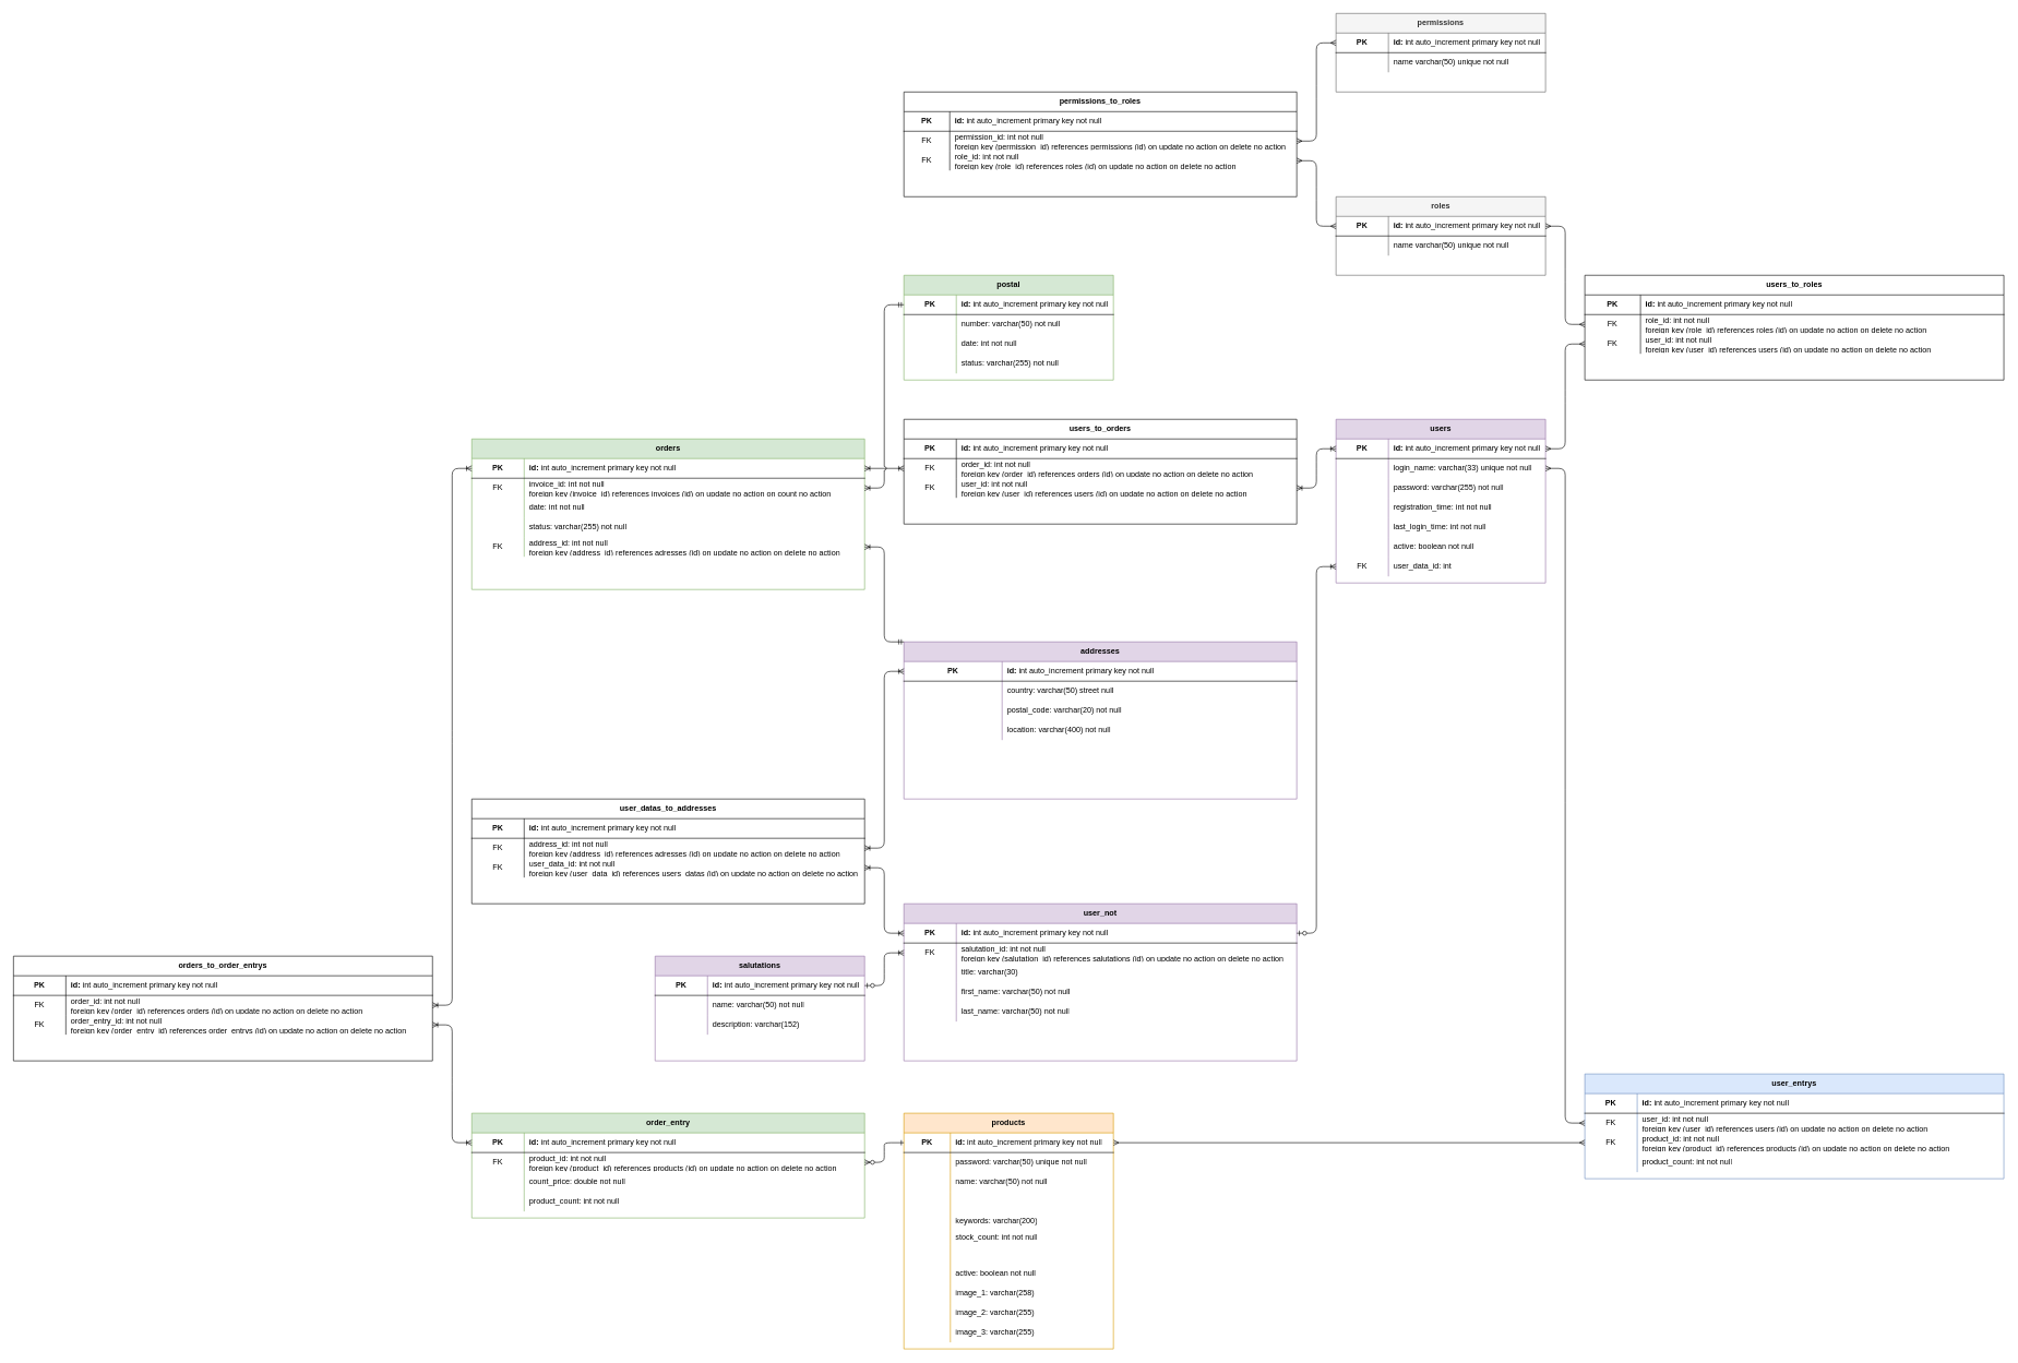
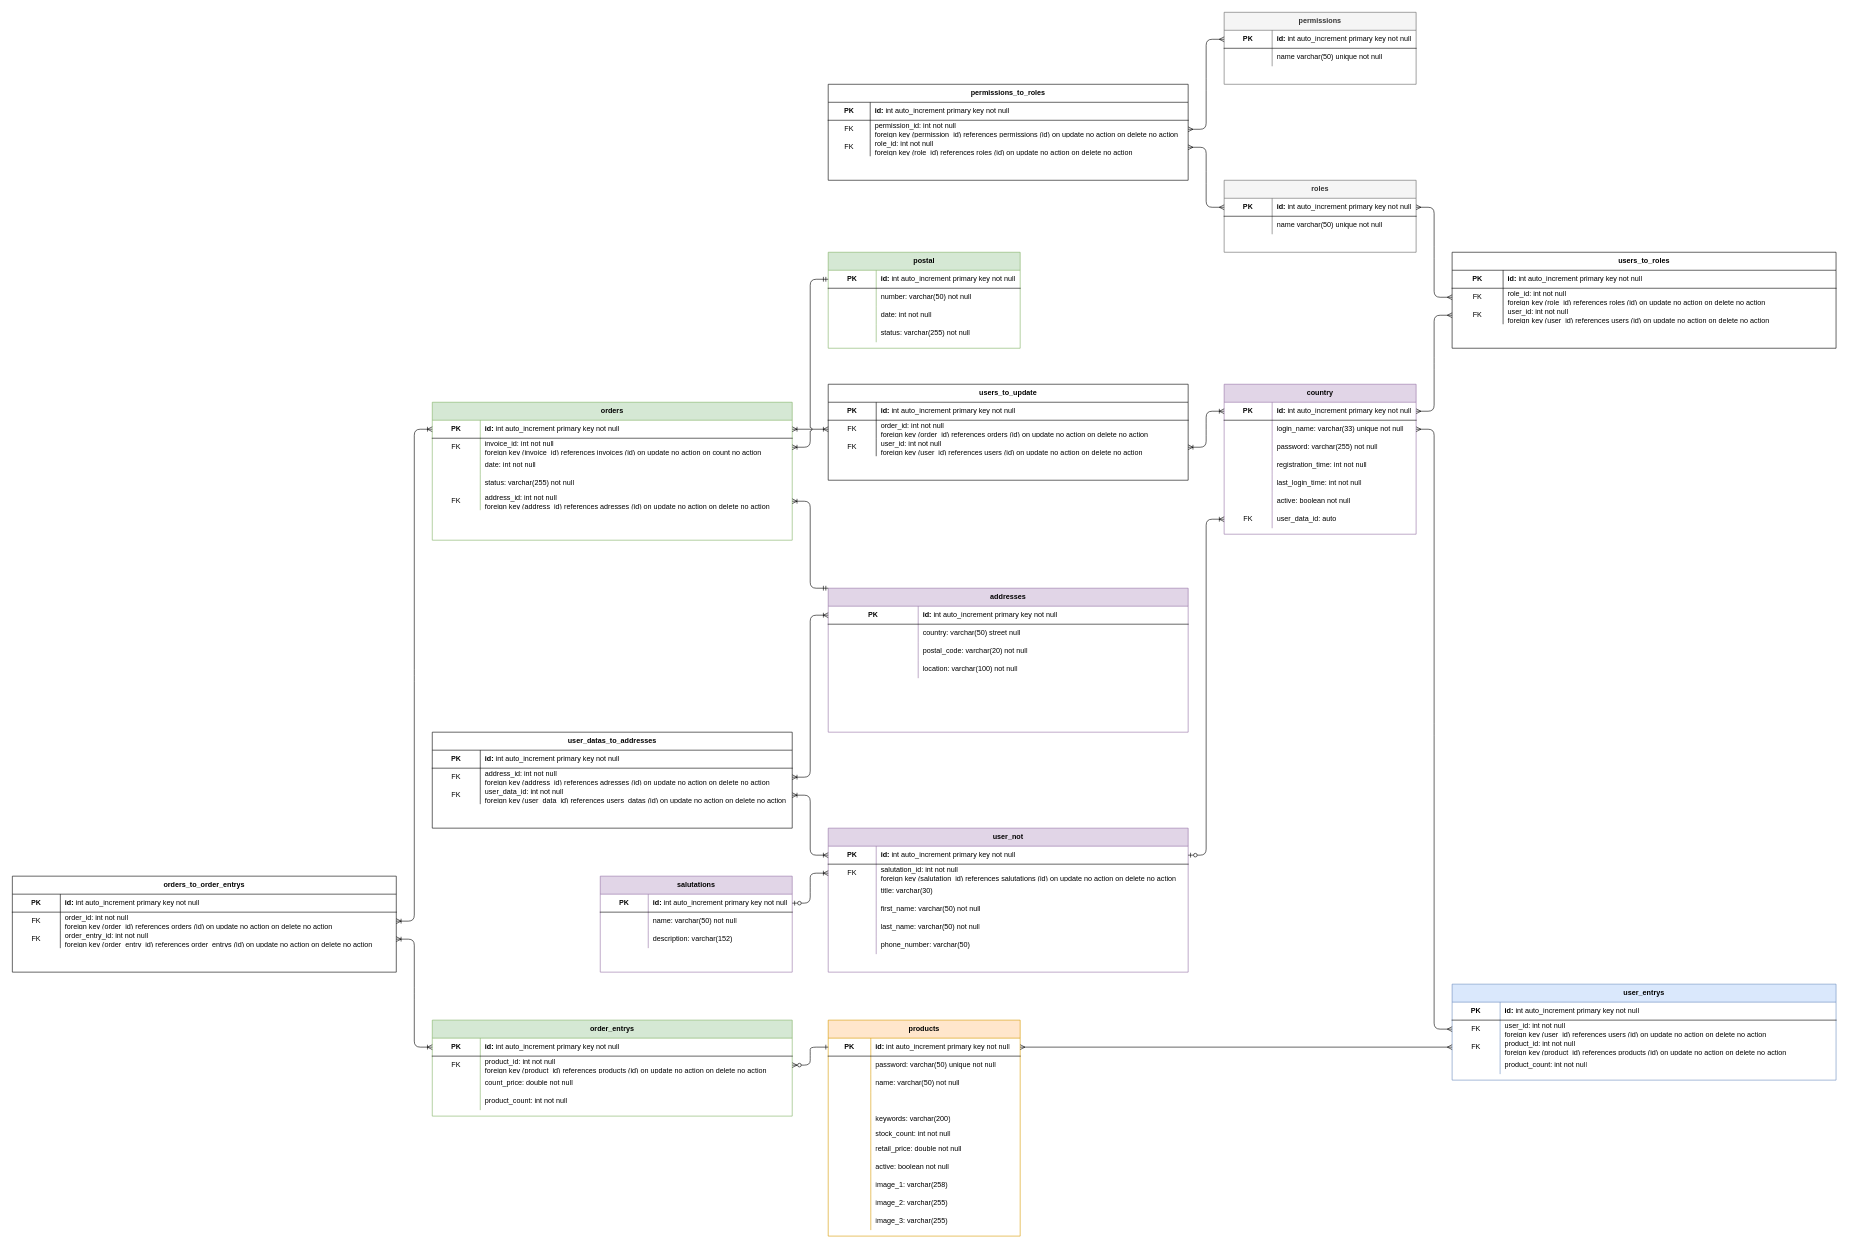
- <mxCell id="126" value="users_to_orders" style="shape=table;html=1;whiteSpace=wrap;startSize=30;container=1;collapsible=0;childLayout=tableLayout;fixedRows=1;rowLines=0;fontStyle=1;align=center;" parent="1" vertex="1"><mxGeometry x="1380" y="640" width="600" height="160" as="geometry" /></mxCell>
+ <mxCell id="126" value="users_to_update" style="shape=table;html=1;whiteSpace=wrap;startSize=30;container=1;collapsible=0;childLayout=tableLayout;fixedRows=1;rowLines=0;fontStyle=1;align=center;" parent="1" vertex="1"><mxGeometry x="1380" y="640" width="600" height="160" as="geometry" /></mxCell>
- <mxCell id="35" value="users" style="shape=table;html=1;whiteSpace=wrap;startSize=30;container=1;collapsible=0;childLayout=tableLayout;fixedRows=1;rowLines=0;fontStyle=1;align=center;fillColor=#e1d5e7;strokeColor=#9673a6;" parent="1" vertex="1"><mxGeometry x="2040" y="640" width="320" height="250" as="geometry" /></mxCell>
+ <mxCell id="35" value="country" style="shape=table;html=1;whiteSpace=wrap;startSize=30;container=1;collapsible=0;childLayout=tableLayout;fixedRows=1;rowLines=0;fontStyle=1;align=center;fillColor=#e1d5e7;strokeColor=#9673a6;" parent="1" vertex="1"><mxGeometry x="2040" y="640" width="320" height="250" as="geometry" /></mxCell>
- <mxCell id="56" value="user_data_id: int" style="shape=partialRectangle;html=1;whiteSpace=wrap;connectable=0;top=0;left=0;bottom=0;right=0;align=left;spacingLeft=6;overflow=hidden;fillColor=none;" parent="54" vertex="1"><mxGeometry x="80" width="240" height="30" as="geometry" /></mxCell>
+ <mxCell id="56" value="user_data_id: auto" style="shape=partialRectangle;html=1;whiteSpace=wrap;connectable=0;top=0;left=0;bottom=0;right=0;align=left;spacingLeft=6;overflow=hidden;fillColor=none;" parent="54" vertex="1"><mxGeometry x="80" width="240" height="30" as="geometry" /></mxCell>
- <mxCell id="175" value="location: varchar(400) not null" style="shape=partialRectangle;html=1;whiteSpace=wrap;connectable=0;fillColor=none;top=0;left=0;bottom=0;right=0;align=left;spacingLeft=6;overflow=hidden;" parent="173" vertex="1"><mxGeometry x="150" width="450" height="30" as="geometry" /></mxCell>
+ <mxCell id="175" value="location: varchar(100) not null" style="shape=partialRectangle;html=1;whiteSpace=wrap;connectable=0;fillColor=none;top=0;left=0;bottom=0;right=0;align=left;spacingLeft=6;overflow=hidden;" parent="173" vertex="1"><mxGeometry x="150" width="450" height="30" as="geometry" /></mxCell>
+ <mxCell id="198" value="phone_number: varchar(50)" style="shape=partialRectangle;html=1;whiteSpace=wrap;connectable=0;fillColor=none;top=0;left=0;bottom=0;right=0;align=left;spacingLeft=6;overflow=hidden;" parent="196" vertex="1"><mxGeometry x="80" width="520" height="30" as="geometry" /></mxCell>
- <mxCell id="138" value="order_entry" style="shape=table;html=1;whiteSpace=wrap;startSize=30;container=1;collapsible=0;childLayout=tableLayout;fixedRows=1;rowLines=0;fontStyle=1;align=center;fillColor=#d5e8d4;strokeColor=#82b366;" parent="1" vertex="1"><mxGeometry x="720" y="1700" width="600" height="160" as="geometry" /></mxCell>
+ <mxCell id="138" value="order_entrys" style="shape=table;html=1;whiteSpace=wrap;startSize=30;container=1;collapsible=0;childLayout=tableLayout;fixedRows=1;rowLines=0;fontStyle=1;align=center;fillColor=#d5e8d4;strokeColor=#82b366;" parent="1" vertex="1"><mxGeometry x="720" y="1700" width="600" height="160" as="geometry" /></mxCell>
+ <mxCell id="22" value="retail_price: double&amp;nbsp;not null" style="shape=partialRectangle;html=1;whiteSpace=wrap;connectable=0;fillColor=none;top=0;left=0;bottom=0;right=0;align=left;spacingLeft=6;overflow=hidden;" parent="20" vertex="1"><mxGeometry x="71" width="249" height="30" as="geometry" /></mxCell>
